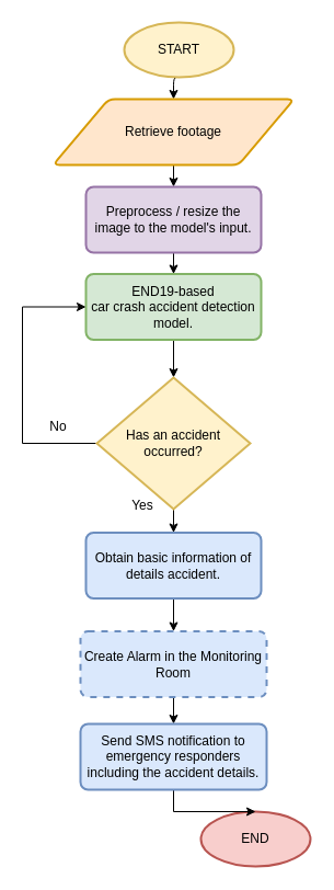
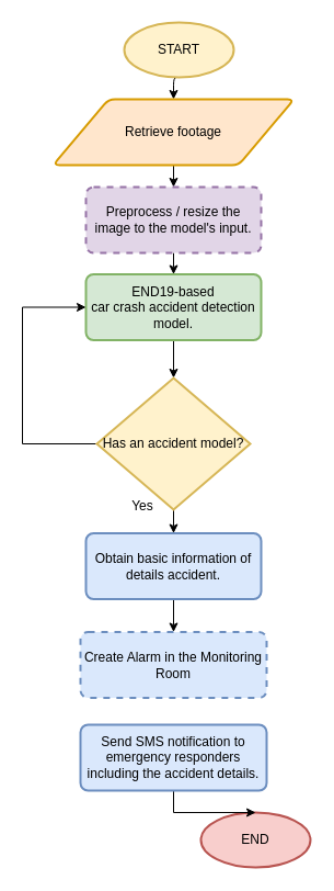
- <mxCell id="19" value="Preprocess / resize the image to the model's input." style="rounded=1;whiteSpace=wrap;html=1;absoluteArcSize=1;arcSize=14;strokeWidth=2;fontSize=12;fillColor=#e1d5e7;strokeColor=#9673a6;" parent="1" vertex="1"><mxGeometry x="78" y="170" width="160" height="60" as="geometry" /></mxCell>
+ <mxCell id="19" value="Preprocess / resize the image to the model's input." style="rounded=1;whiteSpace=wrap;html=1;absoluteArcSize=1;arcSize=14;strokeWidth=2;fontSize=12;fillColor=#e1d5e7;strokeColor=#9673a6;dashed=1;" parent="1" vertex="1"><mxGeometry x="78" y="170" width="160" height="60" as="geometry" /></mxCell>
- <mxCell id="4" value="No" style="text;html=1;strokeColor=none;fillColor=none;align=center;verticalAlign=middle;whiteSpace=wrap;rounded=0;" parent="1" vertex="1"><mxGeometry x="23" y="374" width="60" height="30" as="geometry" /></mxCell>
- <mxCell id="12" value="Has an accident occurred?" style="strokeWidth=2;html=1;shape=mxgraph.flowchart.decision;whiteSpace=wrap;fontSize=12;fillColor=#fff2cc;strokeColor=#d6b656;" parent="1" vertex="1"><mxGeometry x="88" y="344" width="140" height="120" as="geometry" /></mxCell>
+ <mxCell id="12" value="Has an accident model?" style="strokeWidth=2;html=1;shape=mxgraph.flowchart.decision;whiteSpace=wrap;fontSize=12;fillColor=#fff2cc;strokeColor=#d6b656;" parent="1" vertex="1"><mxGeometry x="88" y="344" width="140" height="120" as="geometry" /></mxCell>
- <mxCell id="15" value="" style="edgeStyle=orthogonalEdgeStyle;rounded=0;orthogonalLoop=1;jettySize=auto;html=1;" parent="1" source="16" target="21" edge="1"><mxGeometry relative="1" as="geometry" /></mxCell>
